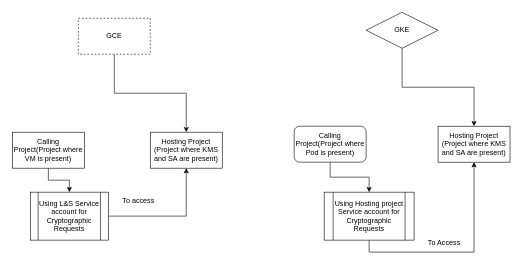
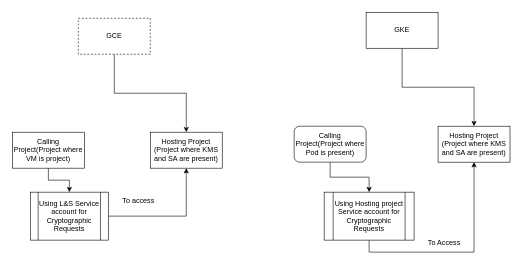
- <mxCell id="5" value="GKE" style="rhombus;whiteSpace=wrap;html=1;" vertex="1" parent="1"><mxGeometry x="610" y="20" width="120" height="60" as="geometry" /></mxCell>
+ <mxCell id="5" value="GKE" style="rounded=0;whiteSpace=wrap;html=1;" vertex="1" parent="1"><mxGeometry x="610" y="20" width="120" height="60" as="geometry" /></mxCell>
- <mxCell id="7" value="Calling Project(Project where VM is present)" style="rounded=0;whiteSpace=wrap;html=1;" vertex="1" parent="1"><mxGeometry x="20" y="220" width="120" height="60" as="geometry" /></mxCell>
+ <mxCell id="7" value="Calling Project(Project where VM is project)" style="rounded=0;whiteSpace=wrap;html=1;" vertex="1" parent="1"><mxGeometry x="20" y="220" width="120" height="60" as="geometry" /></mxCell>
